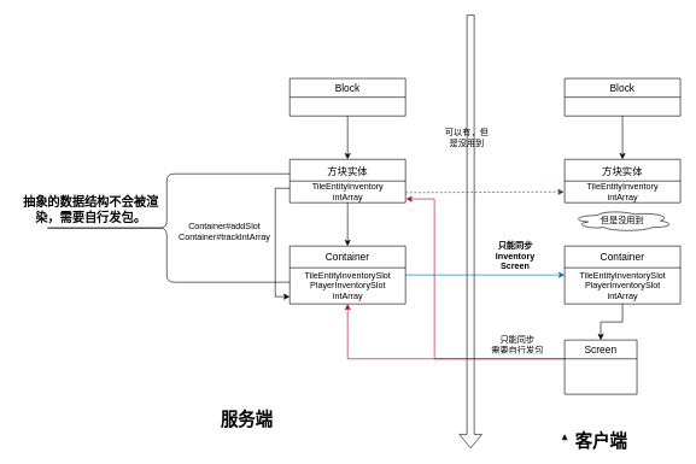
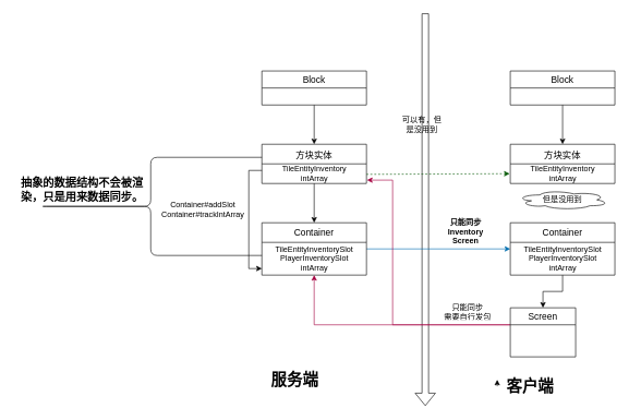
- <mxCell id="21" value="&lt;b&gt;&lt;font style=&quot;font-size: 17px&quot;&gt;抽象的数据结构不会被渲染，需要自行发包。&lt;br&gt;&lt;/font&gt;&lt;/b&gt;" style="text;html=1;strokeColor=none;fillColor=none;align=center;verticalAlign=middle;whiteSpace=wrap;rounded=0;" parent="1" vertex="1"><mxGeometry x="20" y="270" width="210" height="40" as="geometry" /></mxCell>
+ <mxCell id="21" value="&lt;b&gt;&lt;font style=&quot;font-size: 17px&quot;&gt;抽象的数据结构不会被渲染，只是用来数据同步。&lt;br&gt;&lt;/font&gt;&lt;/b&gt;" style="text;html=1;strokeColor=none;fillColor=none;align=center;verticalAlign=middle;whiteSpace=wrap;rounded=0;" parent="1" vertex="1"><mxGeometry x="20" y="270" width="210" height="40" as="geometry" /></mxCell>
- <mxCell id="9" value="服务端" style="text;strokeColor=none;fillColor=none;html=1;fontSize=24;fontStyle=1;verticalAlign=middle;align=center;" parent="1" vertex="1"><mxGeometry x="290" y="560" width="100" height="40" as="geometry" /></mxCell>
+ <mxCell id="9" value="服务端" style="text;strokeColor=none;fillColor=none;html=1;fontSize=24;fontStyle=1;verticalAlign=middle;align=center;" parent="1" vertex="1"><mxGeometry x="400" y="560" width="100" height="40" as="geometry" /></mxCell>
- <mxCell id="10" value="客户端" style="text;strokeColor=none;fillColor=none;html=1;fontSize=24;fontStyle=1;verticalAlign=middle;align=center;" parent="1" vertex="1"><mxGeometry x="780" y="590" width="100" height="40" as="geometry" /></mxCell>
+ <mxCell id="10" value="客户端" style="text;strokeColor=none;fillColor=none;html=1;fontSize=24;fontStyle=1;verticalAlign=middle;align=center;" parent="1" vertex="1"><mxGeometry x="760" y="570" width="100" height="40" as="geometry" /></mxCell>
